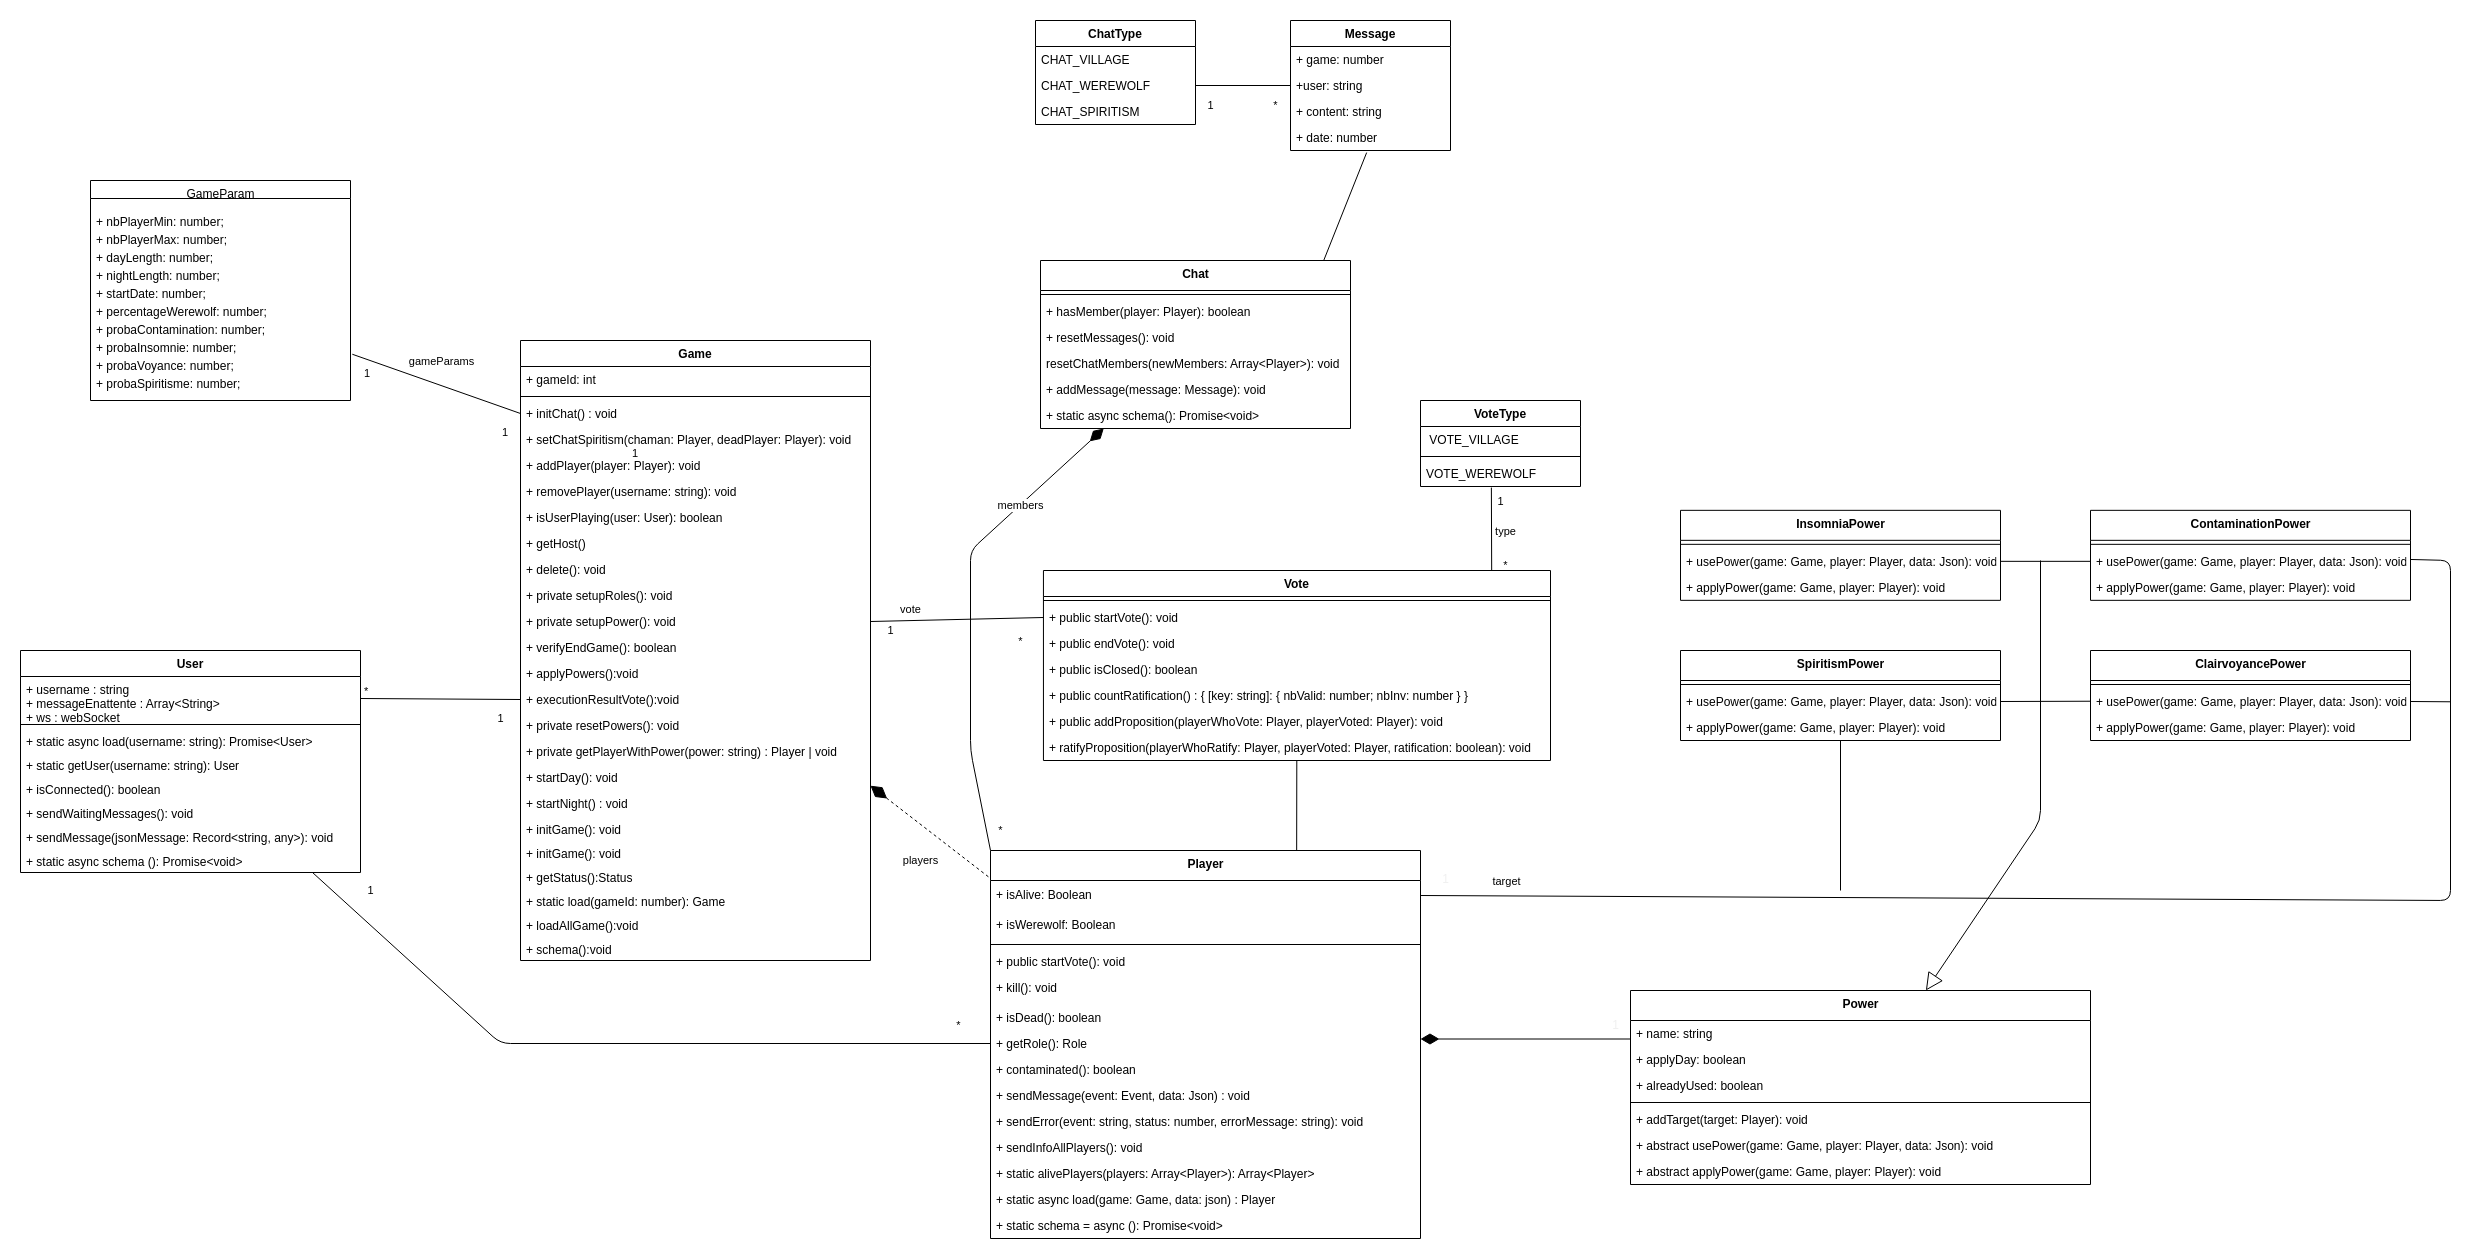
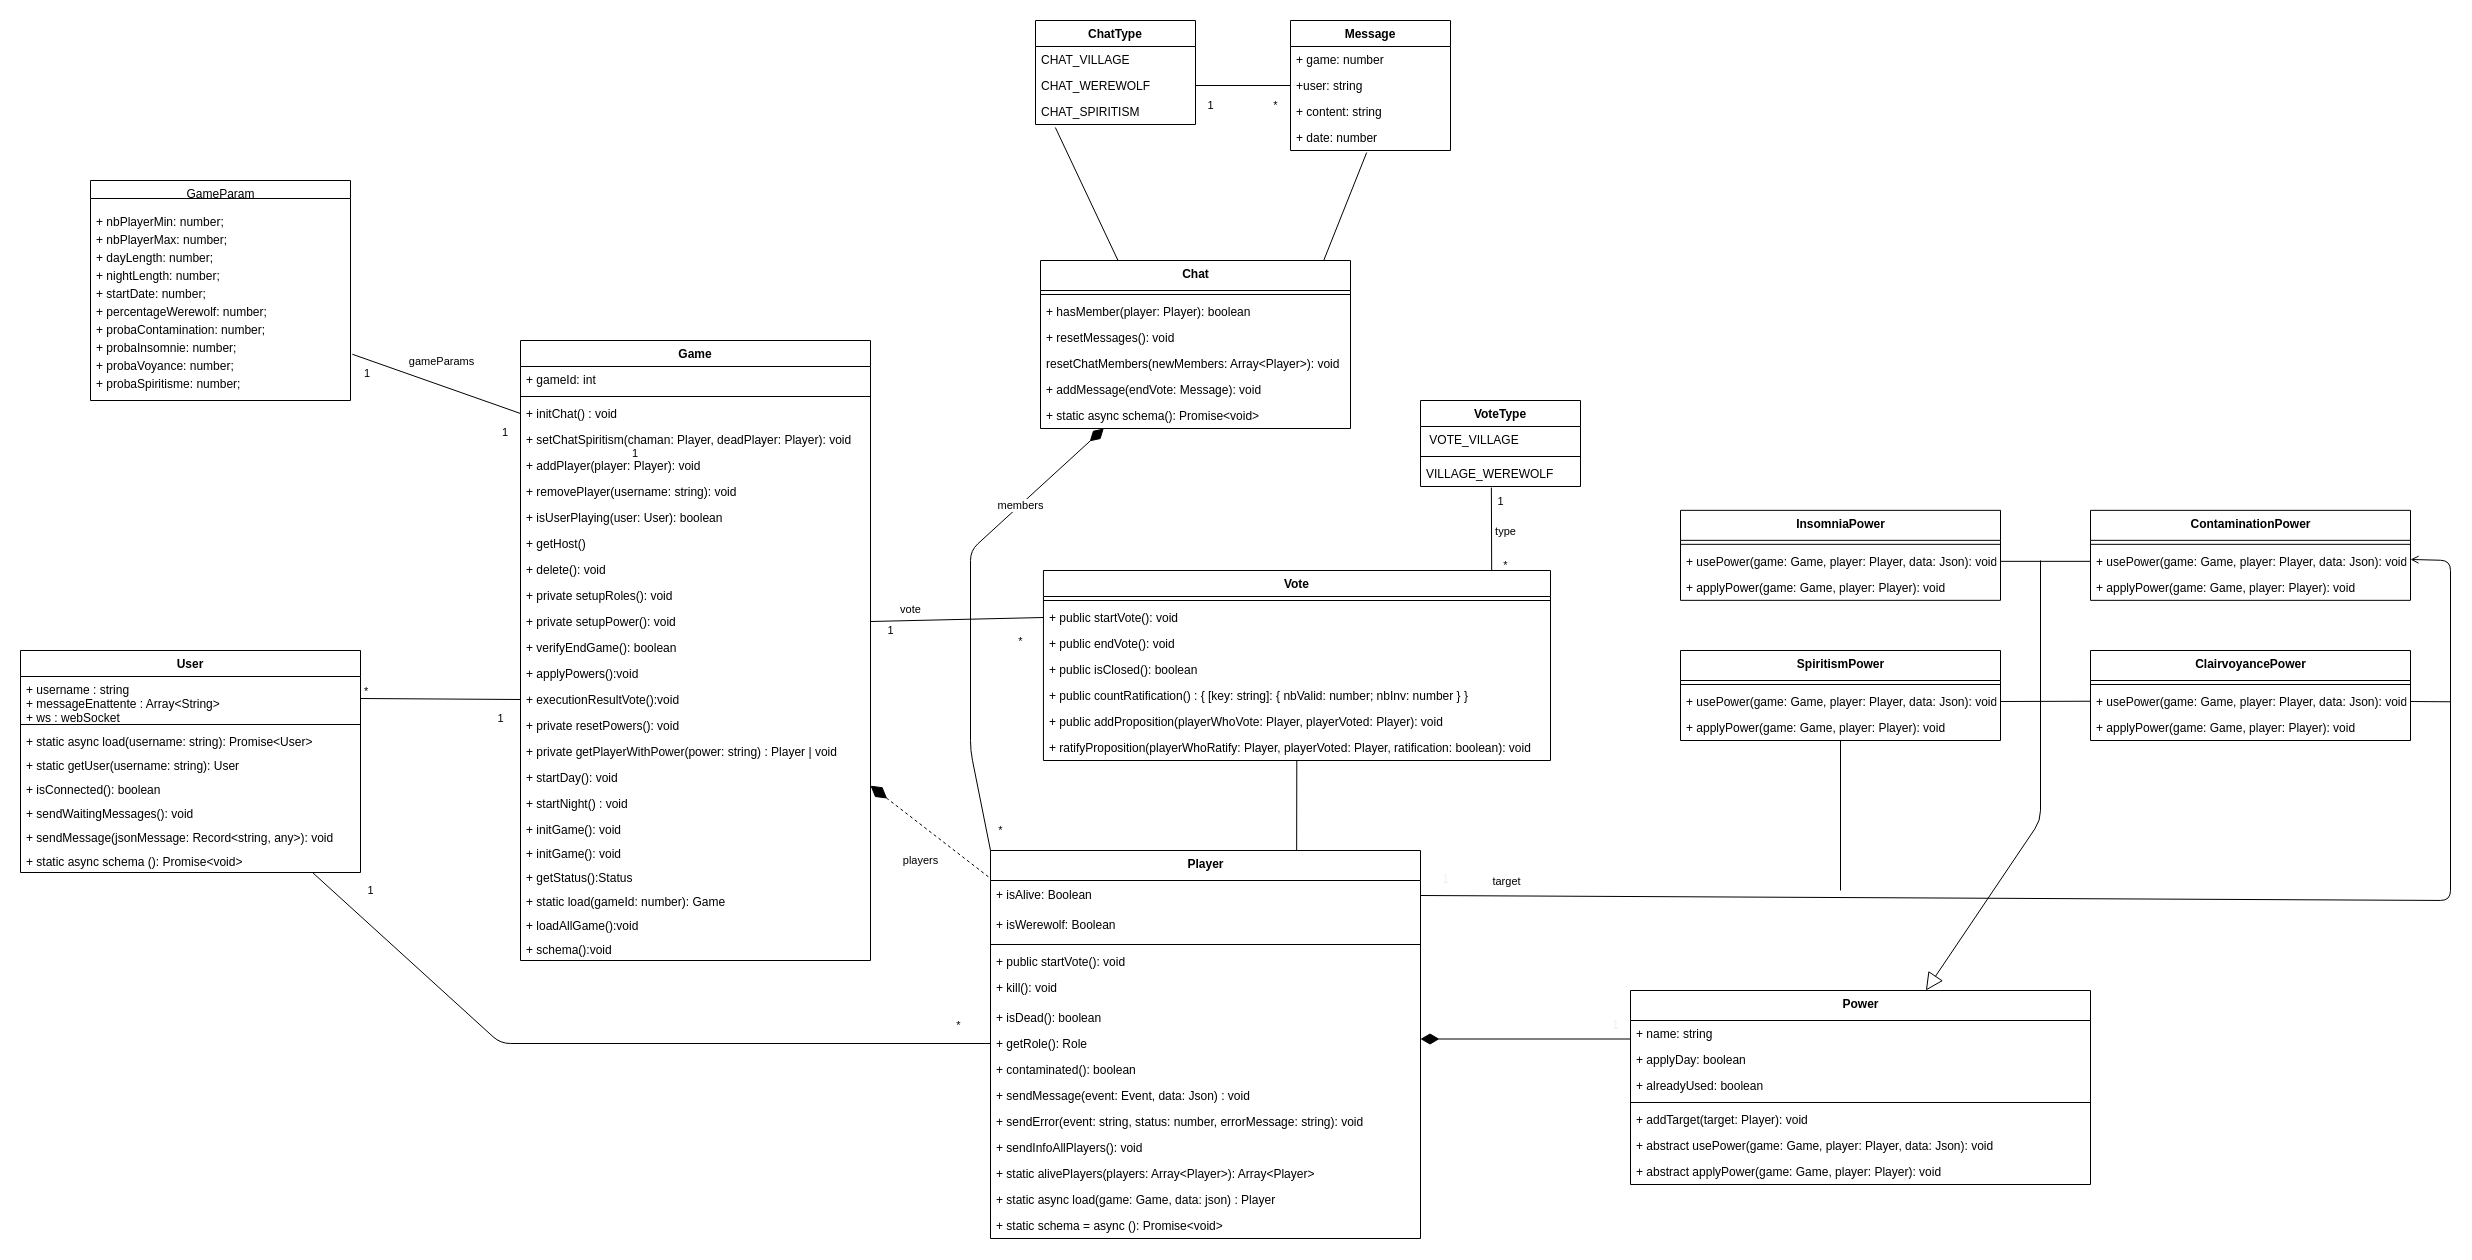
+ <mxCell id="98" style="edgeStyle=none;html=1;entryX=0.25;entryY=0;entryDx=0;entryDy=0;fontFamily=Helvetica;fontSize=12;fontColor=#FFFFFF;endArrow=none;endFill=0;exitX=0.124;exitY=1.115;exitDx=0;exitDy=0;exitPerimeter=0;" parent="1" source="90" target="44" edge="1"><mxGeometry relative="1" as="geometry"><mxPoint x="1020" y="200" as="sourcePoint" /></mxGeometry></mxCell>
+ <mxCell id="99" value="type" style="edgeLabel;html=1;align=center;verticalAlign=middle;resizable=0;points=[];fontSize=12;fontFamily=Helvetica;fontColor=#FFFFFF;" parent="98" vertex="1" connectable="0"><mxGeometry x="-0.106" y="7" relative="1" as="geometry"><mxPoint x="21" y="1" as="offset" /></mxGeometry></mxCell>
- <mxCell id="49" value="+ addMessage(message: Message): void" style="text;strokeColor=none;fillColor=none;align=left;verticalAlign=top;spacingLeft=4;spacingRight=4;overflow=hidden;rotatable=0;points=[[0,0.5],[1,0.5]];portConstraint=eastwest;" parent="44" vertex="1"><mxGeometry y="116" width="310" height="26" as="geometry" /></mxCell>
+ <mxCell id="49" value="+ addMessage(endVote: Message): void" style="text;strokeColor=none;fillColor=none;align=left;verticalAlign=top;spacingLeft=4;spacingRight=4;overflow=hidden;rotatable=0;points=[[0,0.5],[1,0.5]];portConstraint=eastwest;" parent="44" vertex="1"><mxGeometry y="116" width="310" height="26" as="geometry" /></mxCell>
- <mxCell id="85" value="VOTE_WEREWOLF" style="text;strokeColor=none;fillColor=none;align=left;verticalAlign=top;spacingLeft=4;spacingRight=4;overflow=hidden;rotatable=0;points=[[0,0.5],[1,0.5]];portConstraint=eastwest;" parent="82" vertex="1"><mxGeometry y="60" width="160" height="26" as="geometry" /></mxCell>
+ <mxCell id="85" value="VILLAGE_WEREWOLF" style="text;strokeColor=none;fillColor=none;align=left;verticalAlign=top;spacingLeft=4;spacingRight=4;overflow=hidden;rotatable=0;points=[[0,0.5],[1,0.5]];portConstraint=eastwest;" parent="82" vertex="1"><mxGeometry y="60" width="160" height="26" as="geometry" /></mxCell>
- <mxCell id="140" style="edgeStyle=none;html=1;exitX=1;exitY=0.5;exitDx=0;exitDy=0;fontSize=11;startArrow=none;startFill=0;endArrow=none;endFill=0;startSize=15;" parent="1" source="64" target="126" edge="1"><mxGeometry relative="1" as="geometry"><mxPoint x="2450" y="830" as="targetPoint" /><Array as="points"><mxPoint x="2450" y="900" /><mxPoint x="2450" y="560" /></Array></mxGeometry></mxCell>
+ <mxCell id="140" style="edgeStyle=none;html=1;exitX=1;exitY=0.5;exitDx=0;exitDy=0;fontSize=11;startArrow=none;startFill=0;endArrow=open;endFill=0;startSize=15;" parent="1" source="64" target="126" edge="1"><mxGeometry relative="1" as="geometry"><mxPoint x="2450" y="830" as="targetPoint" /><Array as="points"><mxPoint x="2450" y="900" /><mxPoint x="2450" y="560" /></Array></mxGeometry></mxCell>
